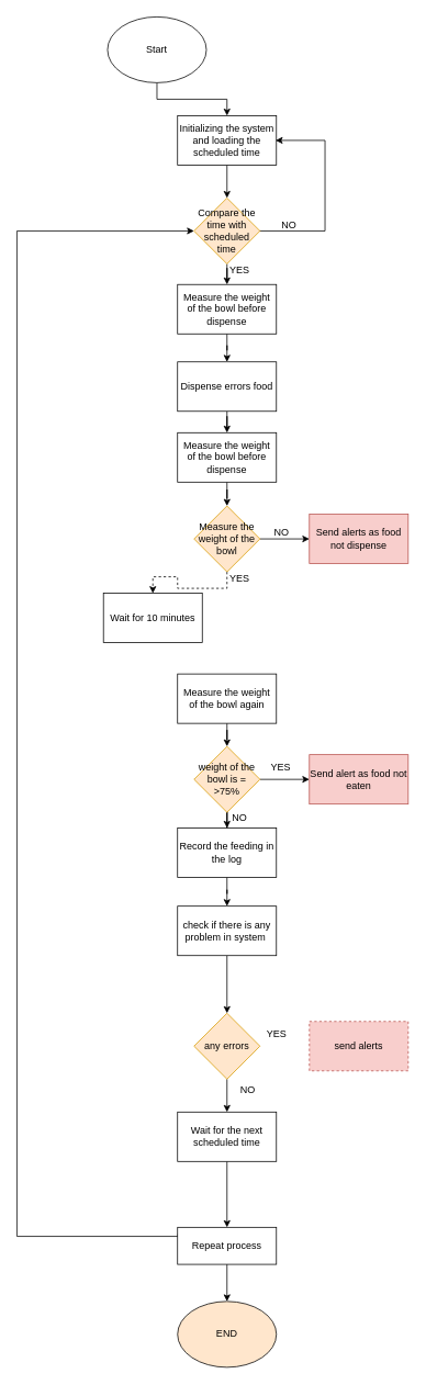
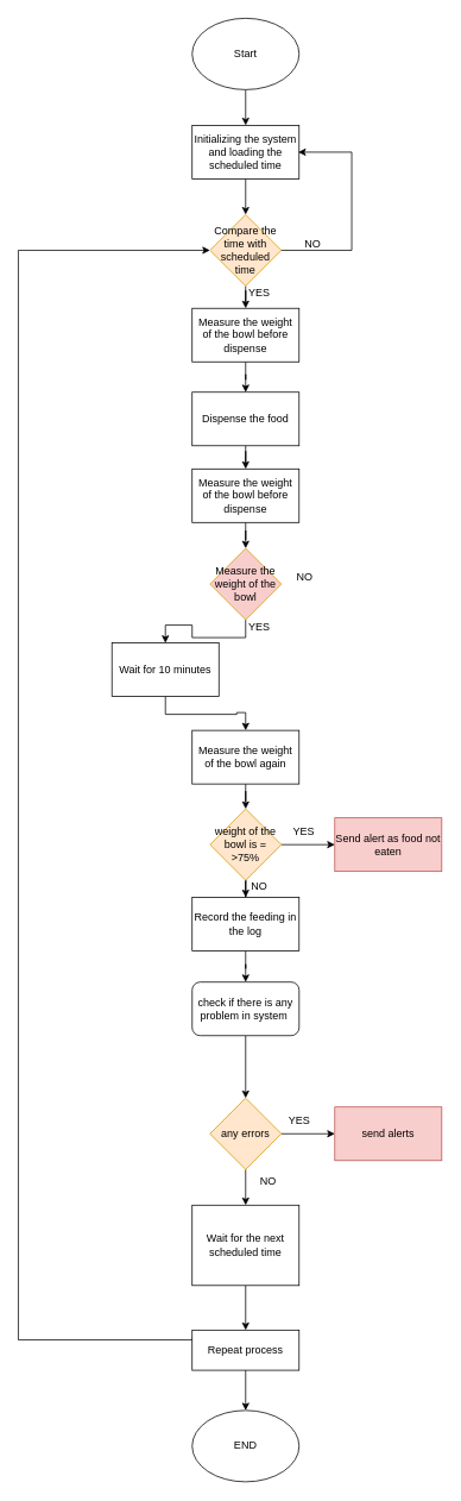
- <mxCell id="3" value="Start" style="ellipse;whiteSpace=wrap;html=1;" parent="1" vertex="1"><mxGeometry x="130" y="20" width="120" height="80" as="geometry" /></mxCell>
+ <mxCell id="3" value="Start" style="ellipse;whiteSpace=wrap;html=1;" parent="1" vertex="1"><mxGeometry x="215" y="20" width="120" height="80" as="geometry" /></mxCell>
- <mxCell id="12" value="Dispense errors food" style="whiteSpace=wrap;html=1;rounded=0;" parent="1" vertex="1"><mxGeometry x="215" y="439" width="120" height="60" as="geometry" /></mxCell>
+ <mxCell id="12" value="Dispense the food" style="whiteSpace=wrap;html=1;rounded=0;" parent="1" vertex="1"><mxGeometry x="215" y="439" width="120" height="60" as="geometry" /></mxCell>
- <mxCell id="19" value="Measure the weight of the bowl " style="rhombus;whiteSpace=wrap;html=1;rounded=0;fillColor=#ffe6cc;strokeColor=#d79b00;" parent="1" vertex="1"><mxGeometry x="235" y="614" width="80" height="80" as="geometry" /></mxCell>
+ <mxCell id="19" value="Measure the weight of the bowl " style="rhombus;whiteSpace=wrap;html=1;rounded=0;fillColor=#f8cecc;strokeColor=#d79b00;" parent="1" vertex="1"><mxGeometry x="235" y="614" width="80" height="80" as="geometry" /></mxCell>
- <mxCell id="18" value="" style="edgeStyle=orthogonalEdgeStyle;rounded=0;orthogonalLoop=1;jettySize=auto;html=1;" parent="1" source="19" target="47" edge="1"><mxGeometry relative="1" as="geometry" /></mxCell>
- <mxCell id="47" value="Send alerts as food not dispense" style="whiteSpace=wrap;html=1;rounded=0;fillColor=#f8cecc;strokeColor=#b85450;" parent="1" vertex="1"><mxGeometry x="375" y="624" width="120" height="60" as="geometry" /></mxCell>
- <mxCell id="17" value="" style="edgeStyle=orthogonalEdgeStyle;rounded=0;orthogonalLoop=1;jettySize=auto;html=1;dashed=1;" parent="1" source="19" target="21" edge="1"><mxGeometry relative="1" as="geometry" /></mxCell>
+ <mxCell id="17" value="" style="edgeStyle=orthogonalEdgeStyle;rounded=0;orthogonalLoop=1;jettySize=auto;html=1;" parent="1" source="19" target="21" edge="1"><mxGeometry relative="1" as="geometry" /></mxCell>
+ <mxCell id="20" value="" style="edgeStyle=orthogonalEdgeStyle;rounded=0;orthogonalLoop=1;jettySize=auto;html=1;" parent="1" source="21" target="23" edge="1"><mxGeometry relative="1" as="geometry" /></mxCell>
- <mxCell id="33" value="check if there is any problem in system&amp;nbsp;" style="whiteSpace=wrap;html=1;rounded=0;" parent="1" vertex="1"><mxGeometry x="215" y="1100" width="120" height="60" as="geometry" /></mxCell>
+ <mxCell id="33" value="check if there is any problem in system&amp;nbsp;" style="whiteSpace=wrap;html=1;rounded=1;" parent="1" vertex="1"><mxGeometry x="215" y="1100" width="120" height="60" as="geometry" /></mxCell>
+ <mxCell id="34" value="" style="edgeStyle=orthogonalEdgeStyle;rounded=0;orthogonalLoop=1;jettySize=auto;html=1;" parent="1" source="36" target="37" edge="1"><mxGeometry relative="1" as="geometry" /></mxCell>
- <mxCell id="37" value="send alerts" style="whiteSpace=wrap;html=1;rounded=0;fillColor=#f8cecc;strokeColor=#b85450;dashed=1;" parent="1" vertex="1"><mxGeometry x="375" y="1240" width="120" height="60" as="geometry" /></mxCell>
+ <mxCell id="37" value="send alerts" style="whiteSpace=wrap;html=1;rounded=0;fillColor=#f8cecc;strokeColor=#b85450;" parent="1" vertex="1"><mxGeometry x="375" y="1240" width="120" height="60" as="geometry" /></mxCell>
- <mxCell id="39" value="Wait for the next scheduled time" style="whiteSpace=wrap;html=1;rounded=0;" parent="1" vertex="1"><mxGeometry x="215" y="1350" width="120" height="60" as="geometry" /></mxCell>
+ <mxCell id="39" value="Wait for the next scheduled time" style="whiteSpace=wrap;html=1;rounded=0;" parent="1" vertex="1"><mxGeometry x="215" y="1350" width="120" height="90" as="geometry" /></mxCell>
- <mxCell id="45" value="END" style="ellipse;whiteSpace=wrap;html=1;fillColor=#ffe6cc;" parent="1" vertex="1"><mxGeometry x="215" y="1580" width="120" height="80" as="geometry" /></mxCell>
+ <mxCell id="45" value="END" style="ellipse;whiteSpace=wrap;html=1;" parent="1" vertex="1"><mxGeometry x="215" y="1580" width="120" height="80" as="geometry" /></mxCell>
